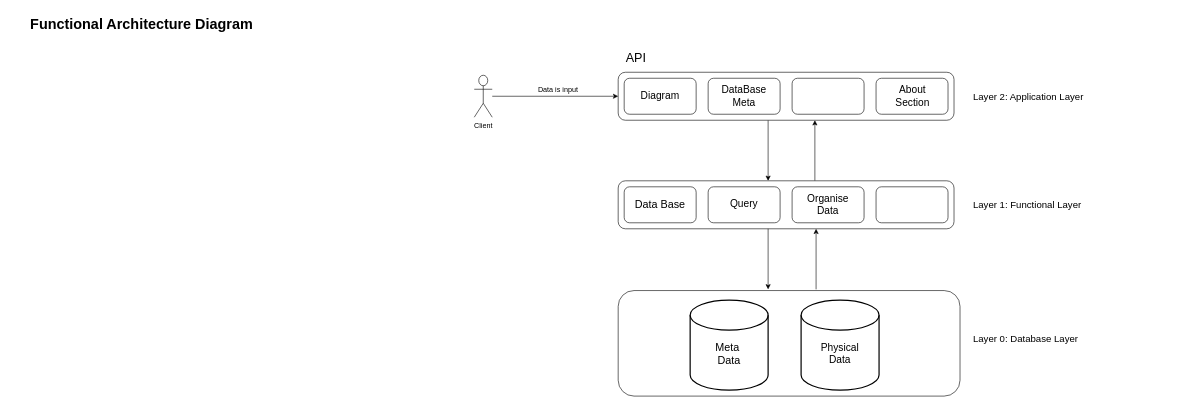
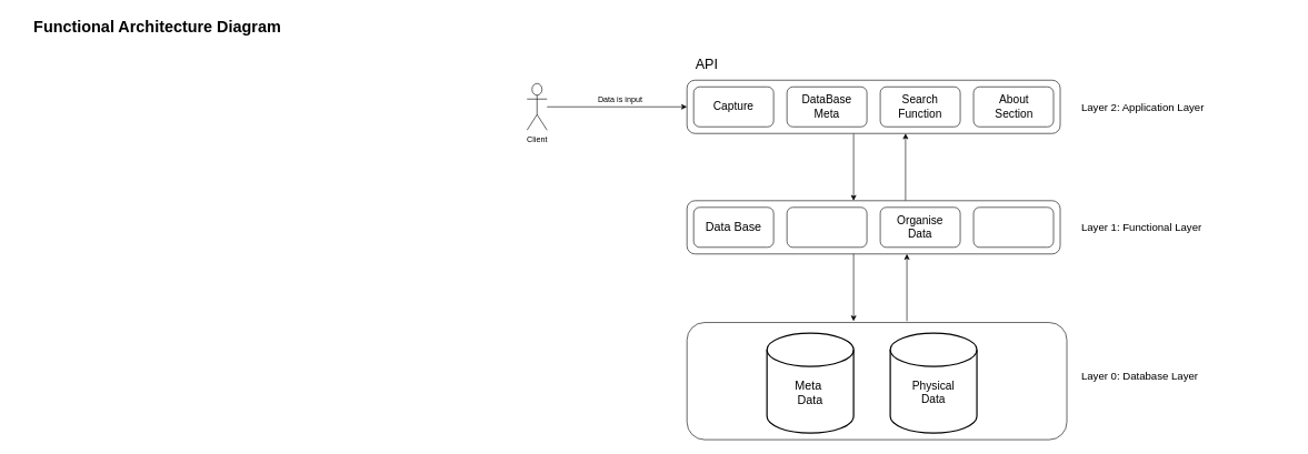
- <mxCell id="8" value="&lt;font style=&quot;font-size: 17px;&quot;&gt;Diagram&lt;/font&gt;" style="text;html=1;strokeColor=none;fillColor=none;align=center;verticalAlign=middle;whiteSpace=wrap;rounded=0;" parent="1" vertex="1"><mxGeometry x="1055" y="135" width="90" height="50" as="geometry" /></mxCell>
+ <mxCell id="8" value="&lt;font style=&quot;font-size: 17px;&quot;&gt;Capture&lt;/font&gt;" style="text;html=1;strokeColor=none;fillColor=none;align=center;verticalAlign=middle;whiteSpace=wrap;rounded=0;" parent="1" vertex="1"><mxGeometry x="1055" y="135" width="90" height="50" as="geometry" /></mxCell>
+ <mxCell id="10" value="&lt;div&gt;&lt;font style=&quot;font-size: 17px;&quot;&gt;Search&lt;/font&gt;&lt;/div&gt;&lt;font style=&quot;font-size: 17px;&quot;&gt;Function&lt;/font&gt;" style="text;html=1;strokeColor=none;fillColor=none;align=center;verticalAlign=middle;whiteSpace=wrap;rounded=0;" parent="1" vertex="1"><mxGeometry x="1335" y="135" width="90" height="50" as="geometry" /></mxCell>
- <mxCell id="26" value="&lt;font style=&quot;font-size: 17px;&quot;&gt;Query&lt;/font&gt;" style="text;html=1;strokeColor=none;fillColor=none;align=center;verticalAlign=middle;whiteSpace=wrap;rounded=0;" parent="1" vertex="1"><mxGeometry x="1195" y="316" width="90" height="50" as="geometry" /></mxCell>
